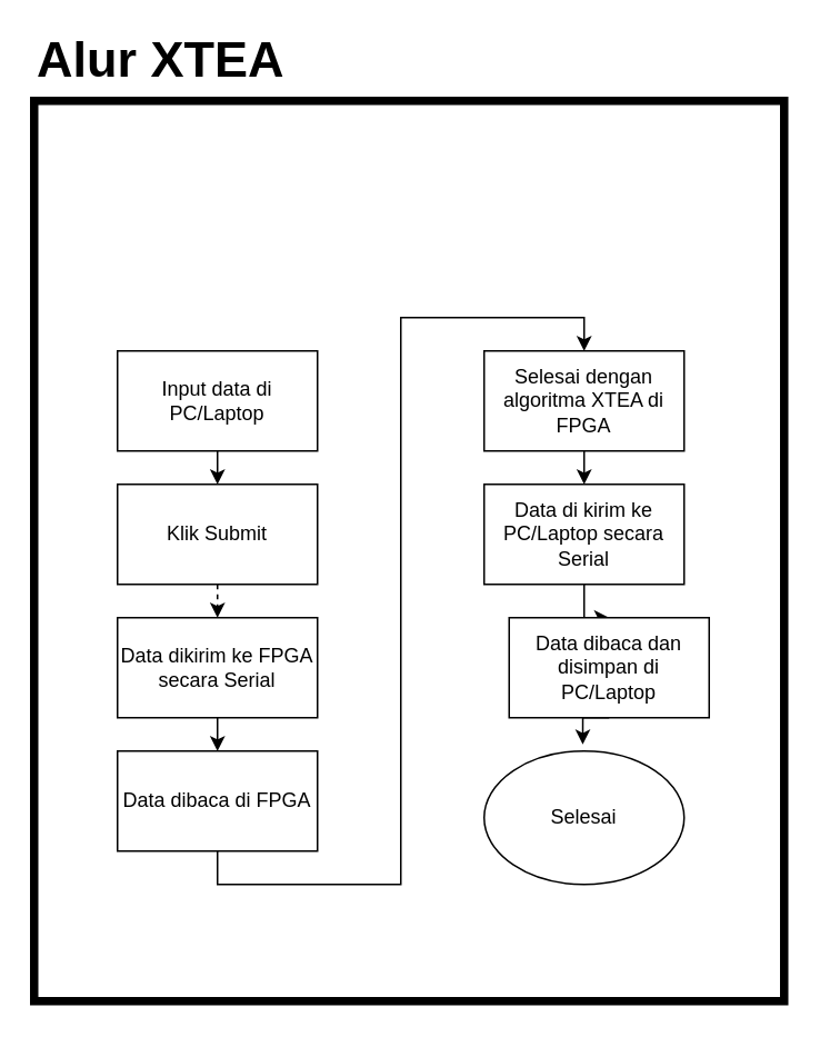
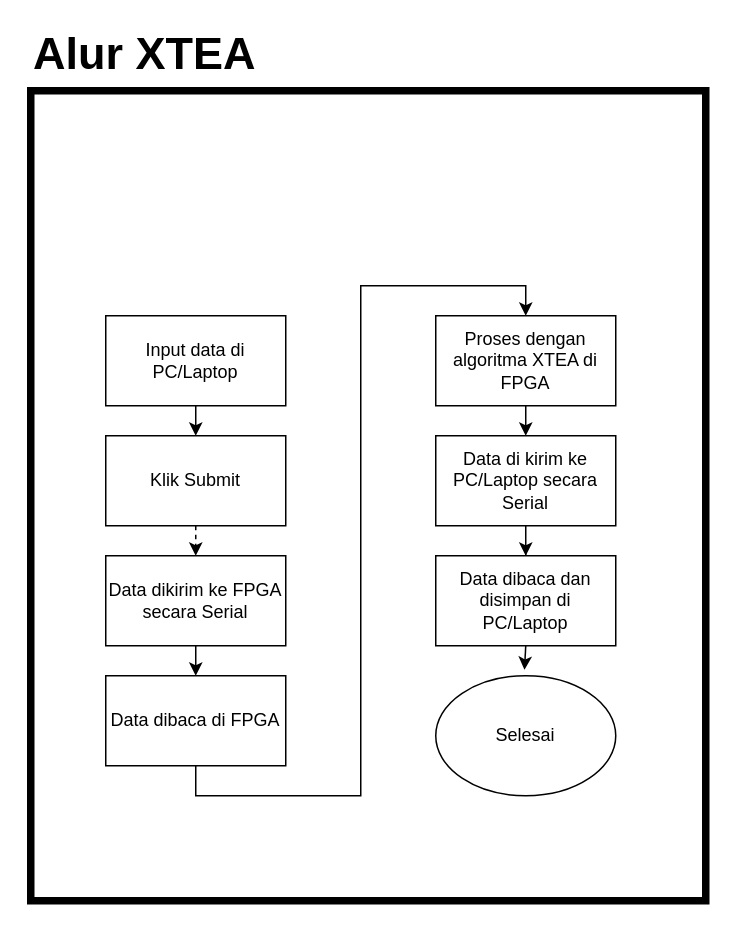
- <mxCell id="12" value="Selesai dengan algoritma XTEA di FPGA" style="rounded=0;whiteSpace=wrap;html=1;" vertex="1" parent="1"><mxGeometry x="290" y="210" width="120" height="60" as="geometry" /></mxCell>
+ <mxCell id="12" value="Proses dengan algoritma XTEA di FPGA" style="rounded=0;whiteSpace=wrap;html=1;" vertex="1" parent="1"><mxGeometry x="290" y="210" width="120" height="60" as="geometry" /></mxCell>
- <mxCell id="15" value="Data dibaca dan disimpan di PC/Laptop" style="rounded=0;whiteSpace=wrap;html=1;" vertex="1" parent="1"><mxGeometry x="305" y="370" width="120" height="60" as="geometry" /></mxCell>
+ <mxCell id="15" value="Data dibaca dan disimpan di PC/Laptop" style="rounded=0;whiteSpace=wrap;html=1;" vertex="1" parent="1"><mxGeometry x="290" y="370" width="120" height="60" as="geometry" /></mxCell>
